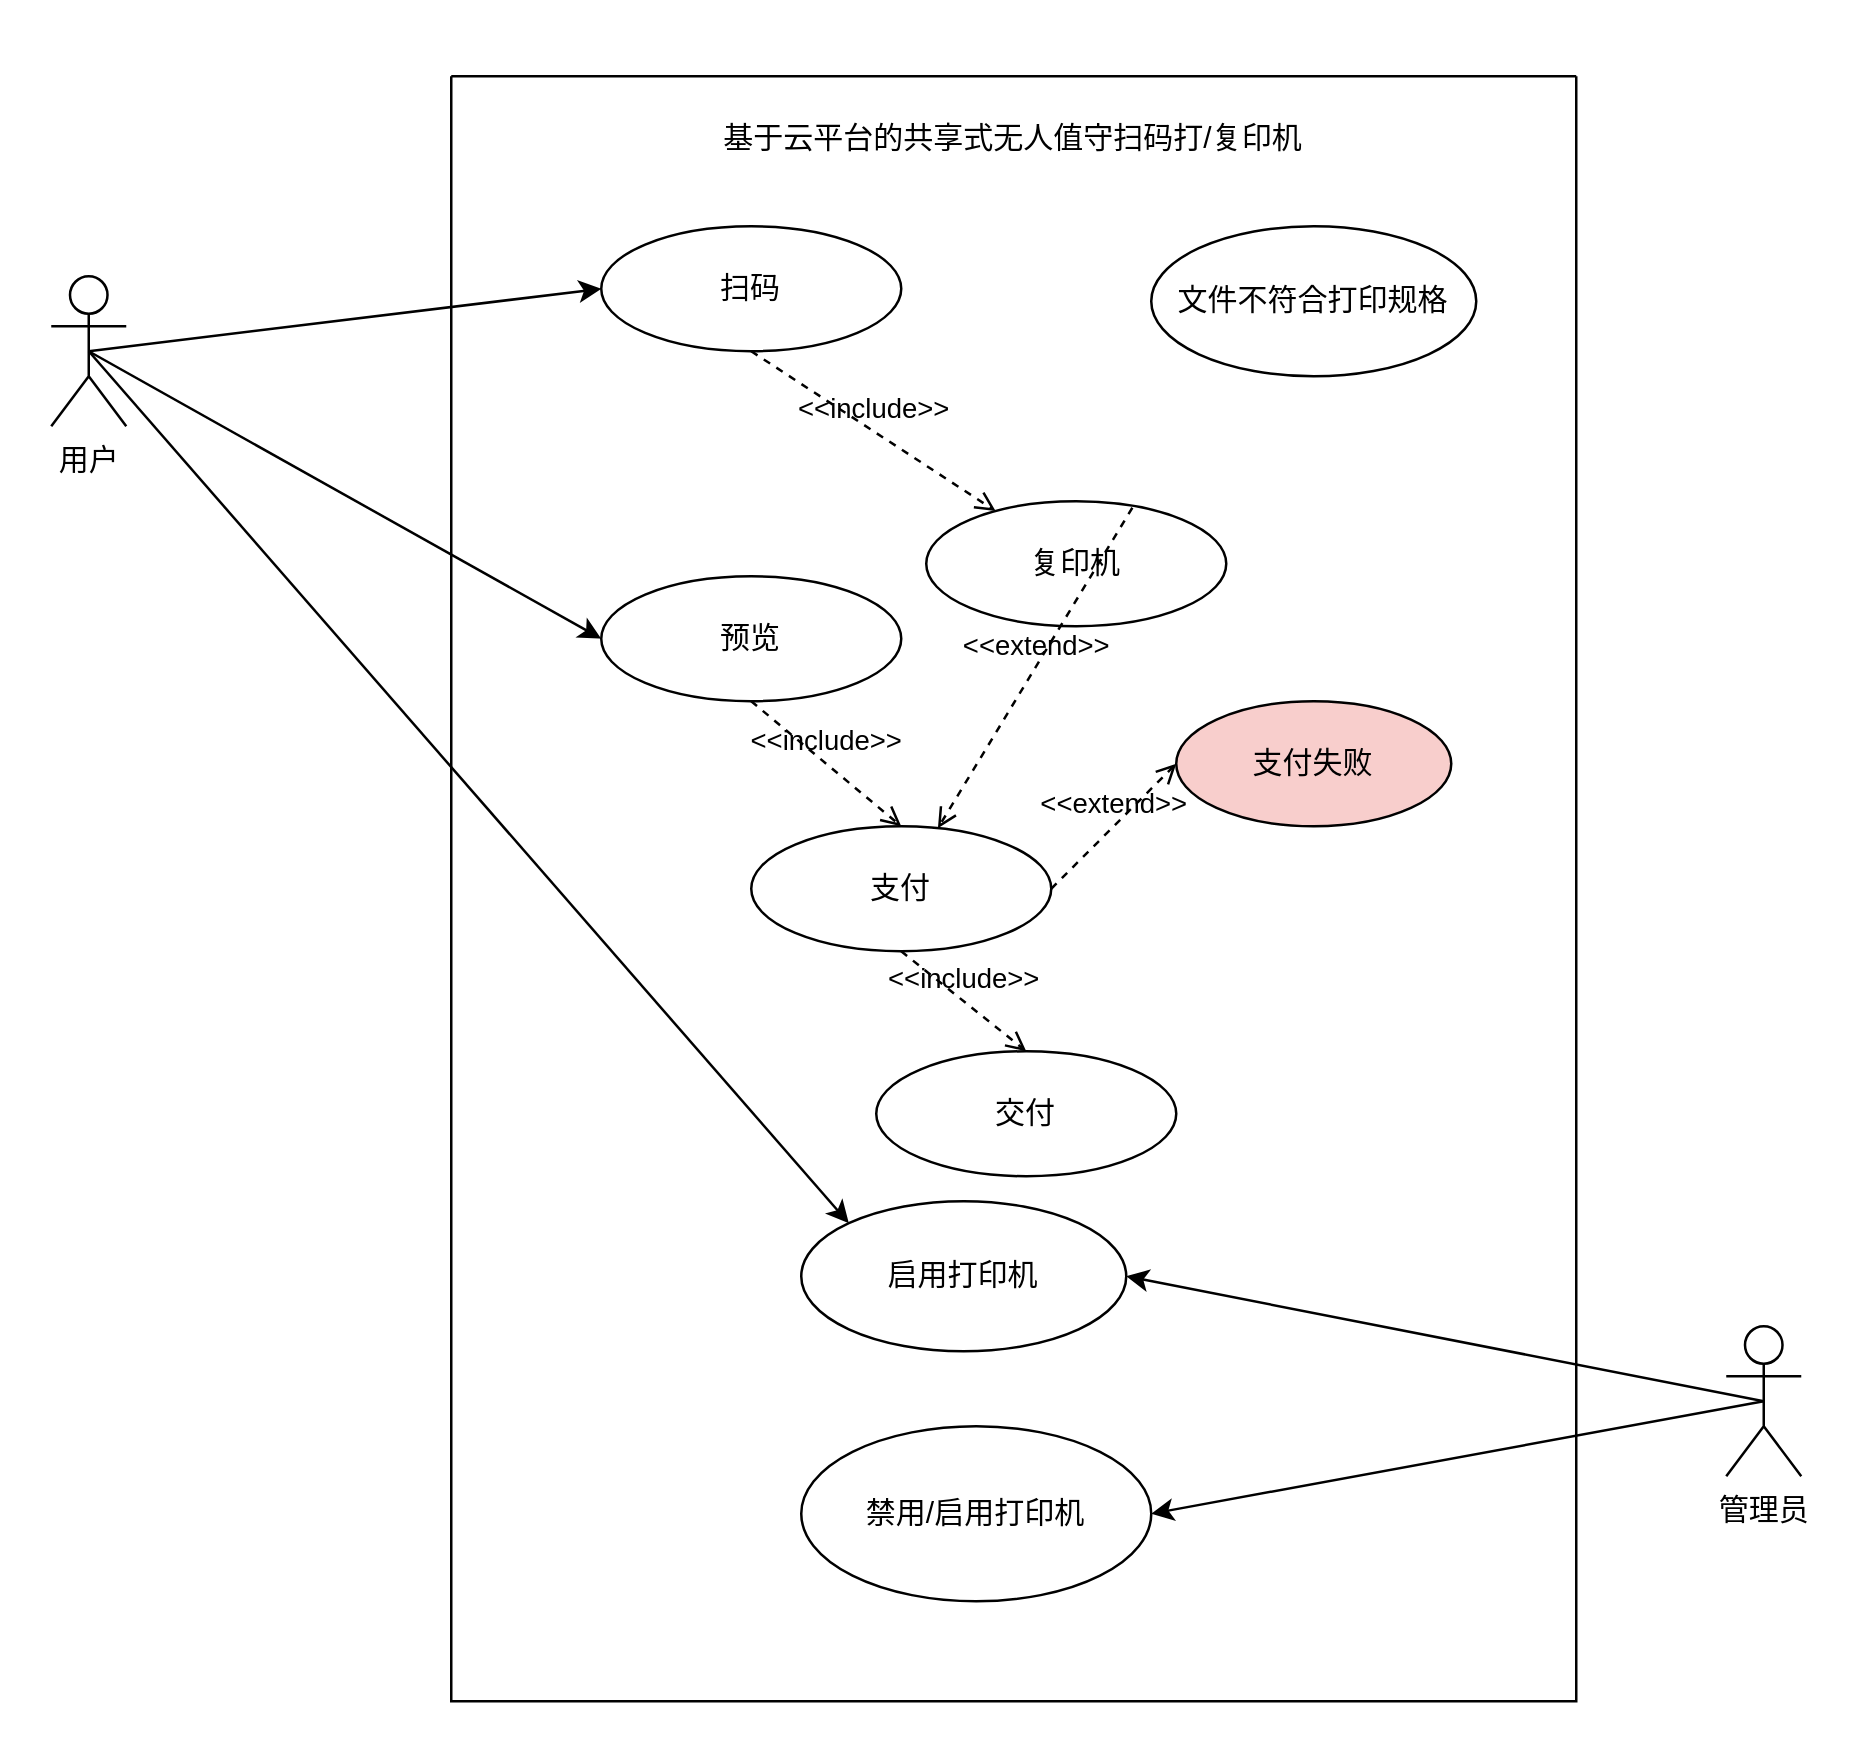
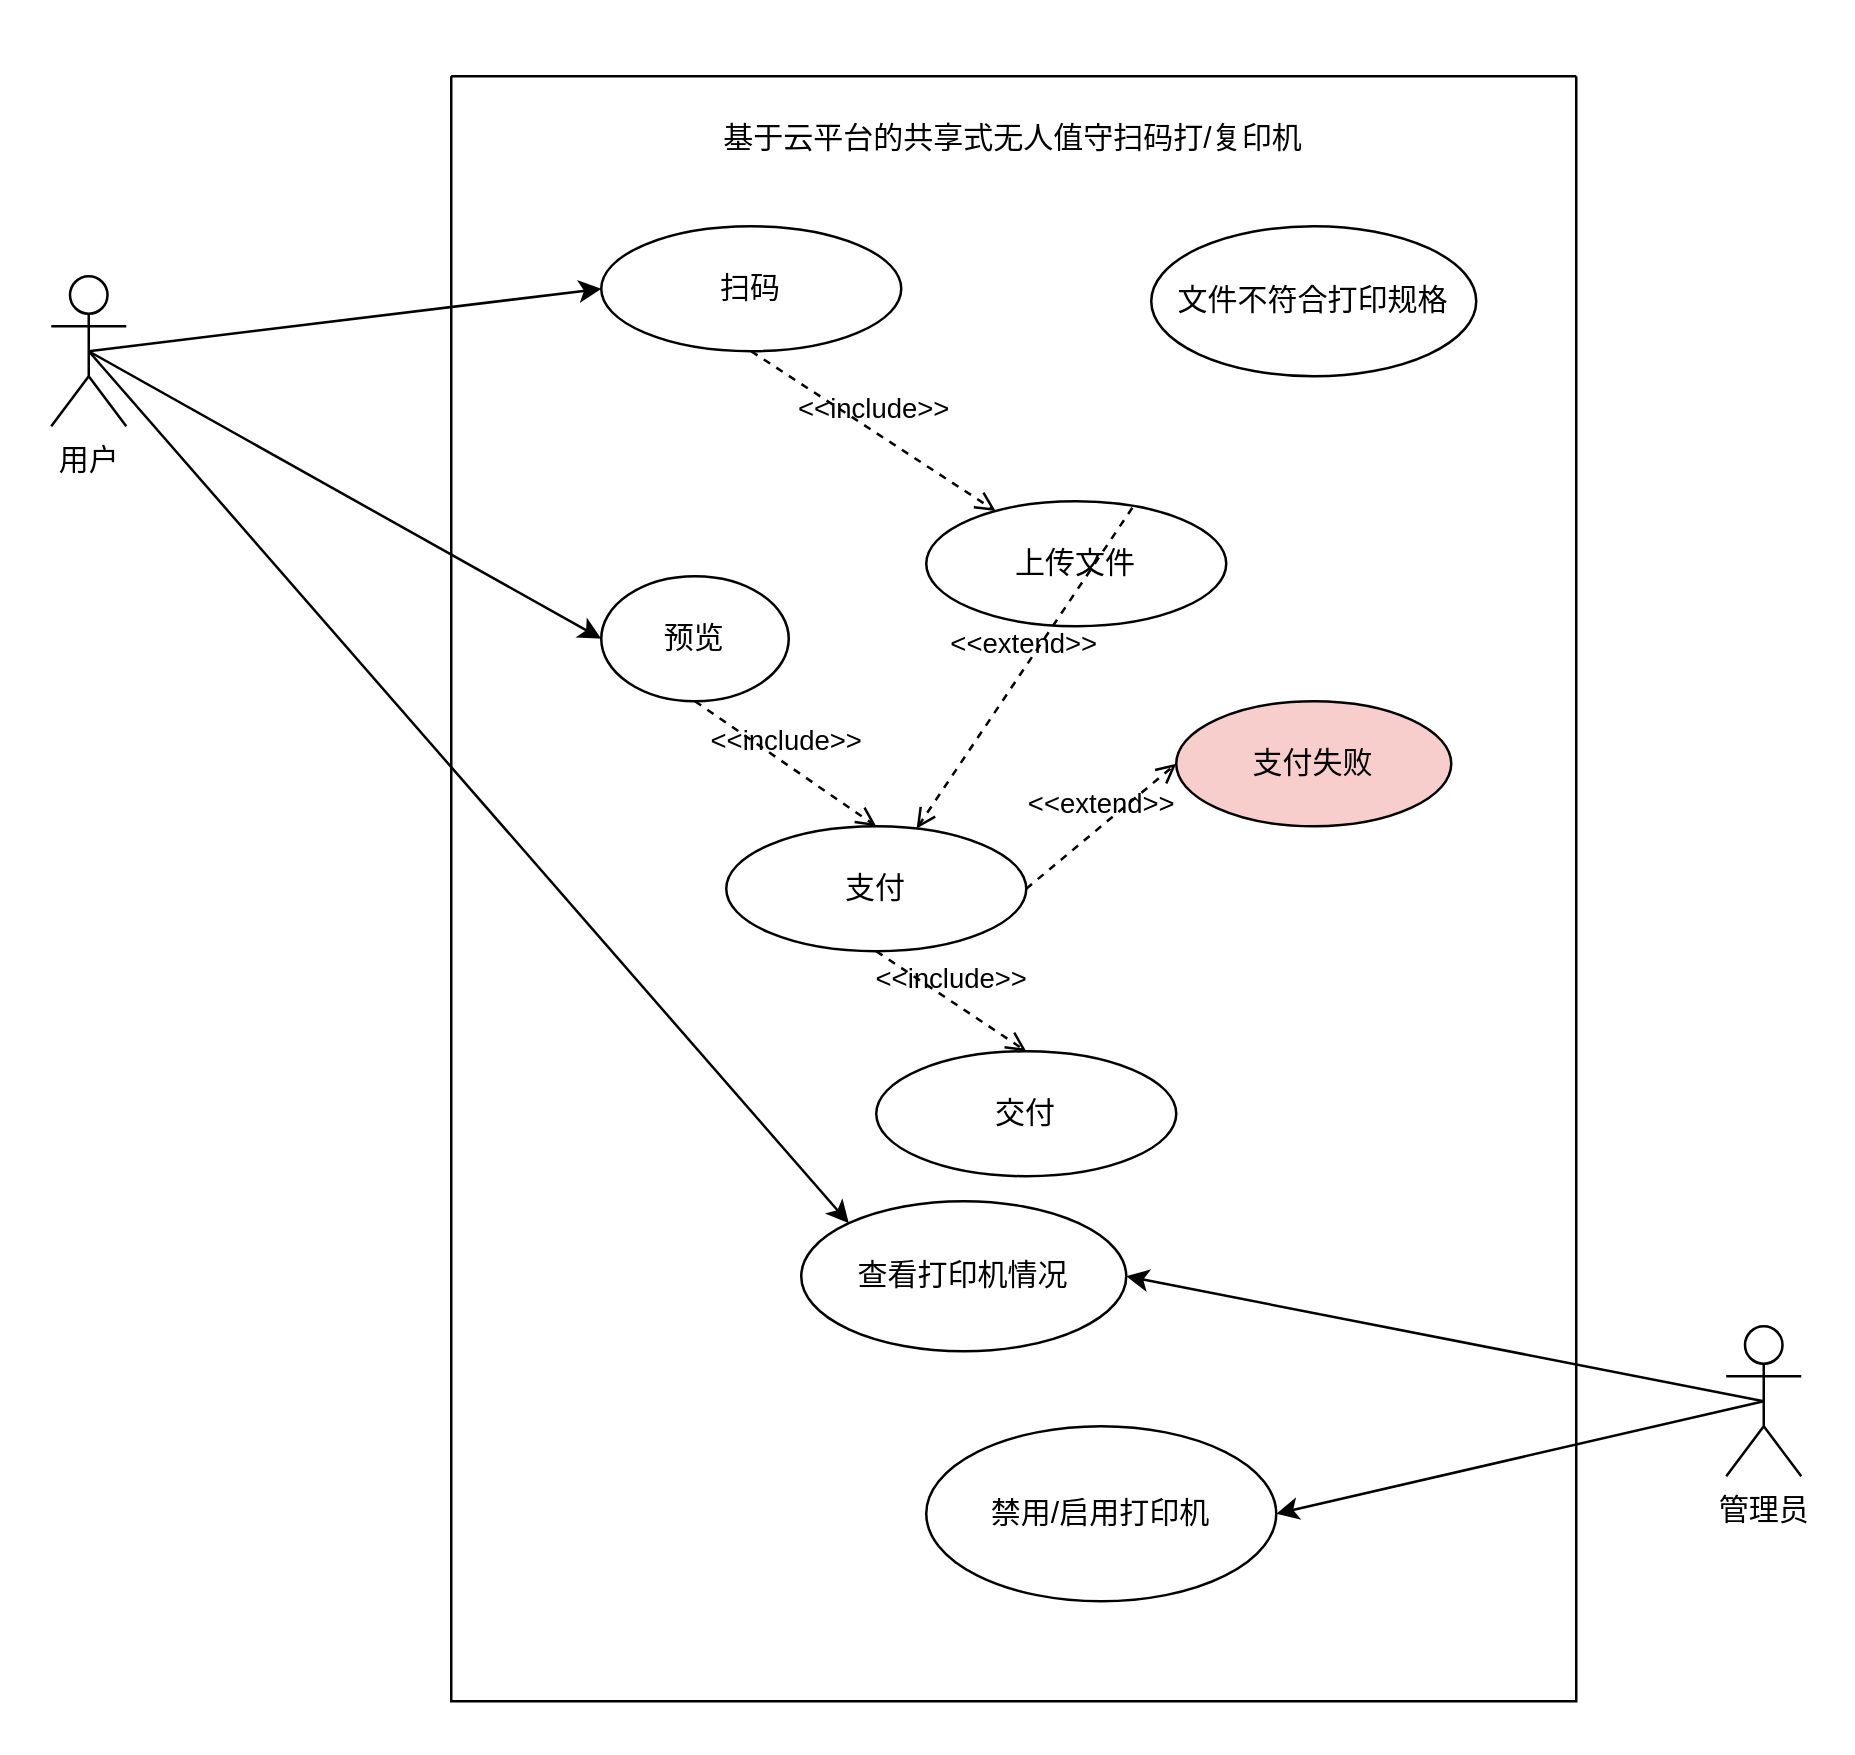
- <mxCell id="6" value="复印机" style="ellipse;whiteSpace=wrap;html=1;" vertex="1" parent="3"><mxGeometry x="190" y="170" width="120" height="50" as="geometry" /></mxCell>
+ <mxCell id="6" value="上传文件" style="ellipse;whiteSpace=wrap;html=1;" vertex="1" parent="3"><mxGeometry x="190" y="170" width="120" height="50" as="geometry" /></mxCell>
- <mxCell id="7" value="预览" style="ellipse;whiteSpace=wrap;html=1;" vertex="1" parent="3"><mxGeometry x="60" y="200" width="120" height="50" as="geometry" /></mxCell>
+ <mxCell id="7" value="预览" style="ellipse;whiteSpace=wrap;html=1;" vertex="1" parent="3"><mxGeometry x="60" y="200" width="75" height="50" as="geometry" /></mxCell>
- <mxCell id="8" value="支付" style="ellipse;whiteSpace=wrap;html=1;" vertex="1" parent="3"><mxGeometry x="120" y="300" width="120" height="50" as="geometry" /></mxCell>
+ <mxCell id="8" value="支付" style="ellipse;whiteSpace=wrap;html=1;" vertex="1" parent="3"><mxGeometry x="110" y="300" width="120" height="50" as="geometry" /></mxCell>
- <mxCell id="17" value="启用打印机" style="ellipse;whiteSpace=wrap;html=1;" vertex="1" parent="3"><mxGeometry x="140" y="450" width="130" height="60" as="geometry" /></mxCell>
+ <mxCell id="17" value="查看打印机情况" style="ellipse;whiteSpace=wrap;html=1;" vertex="1" parent="3"><mxGeometry x="140" y="450" width="130" height="60" as="geometry" /></mxCell>
- <mxCell id="18" value="禁用/启用打印机" style="ellipse;whiteSpace=wrap;html=1;" vertex="1" parent="3"><mxGeometry x="140" y="540" width="140" height="70" as="geometry" /></mxCell>
+ <mxCell id="18" value="禁用/启用打印机" style="ellipse;whiteSpace=wrap;html=1;" vertex="1" parent="3"><mxGeometry x="190" y="540" width="140" height="70" as="geometry" /></mxCell>
